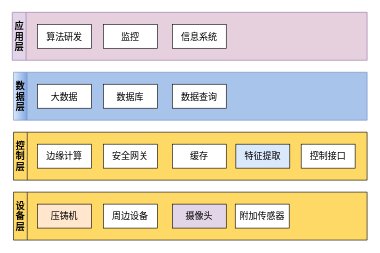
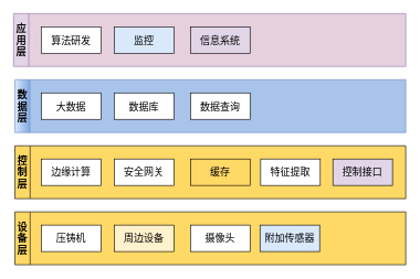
- <mxCell id="18" value="监控" style="whiteSpace=wrap;html=1;fontSize=15;" parent="17" vertex="1"><mxGeometry x="152" y="20" width="90" height="40" as="geometry" /></mxCell>
+ <mxCell id="18" value="监控" style="whiteSpace=wrap;html=1;fontSize=15;fillColor=#dae8fc;" parent="17" vertex="1"><mxGeometry x="152" y="20" width="90" height="40" as="geometry" /></mxCell>
- <mxCell id="20" value="信息系统" style="whiteSpace=wrap;html=1;fontSize=15;" vertex="1" parent="17"><mxGeometry x="267" y="20" width="90" height="40" as="geometry" /></mxCell>
+ <mxCell id="20" value="信息系统" style="whiteSpace=wrap;html=1;fontSize=15;fillColor=#e1d5e7;" vertex="1" parent="17"><mxGeometry x="267" y="20" width="90" height="40" as="geometry" /></mxCell>
- <mxCell id="14" value="缓存" style="whiteSpace=wrap;html=1;fontSize=15;" parent="11" vertex="1"><mxGeometry x="265" y="20" width="90" height="40" as="geometry" /></mxCell>
+ <mxCell id="14" value="缓存" style="whiteSpace=wrap;html=1;fontSize=15;fillColor=#ffd966;" parent="11" vertex="1"><mxGeometry x="265" y="20" width="90" height="40" as="geometry" /></mxCell>
- <mxCell id="15" value="特征提取" style="whiteSpace=wrap;html=1;fontSize=15;fillColor=#dae8fc;" parent="11" vertex="1"><mxGeometry x="371" y="20" width="90" height="40" as="geometry" /></mxCell>
+ <mxCell id="15" value="特征提取" style="whiteSpace=wrap;html=1;fontSize=15;" parent="11" vertex="1"><mxGeometry x="371" y="20" width="90" height="40" as="geometry" /></mxCell>
- <mxCell id="16" value="控制接口" style="whiteSpace=wrap;html=1;fontSize=15;" vertex="1" parent="11"><mxGeometry x="480" y="20" width="90" height="40" as="geometry" /></mxCell>
+ <mxCell id="16" value="控制接口" style="whiteSpace=wrap;html=1;fontSize=15;fillColor=#e1d5e7;" vertex="1" parent="11"><mxGeometry x="480" y="20" width="90" height="40" as="geometry" /></mxCell>
- <mxCell id="3" value="压铸机" style="whiteSpace=wrap;html=1;fontSize=15;fillColor=#ffe6cc;" parent="2" vertex="1"><mxGeometry x="40" y="20" width="90" height="40" as="geometry" /></mxCell>
+ <mxCell id="3" value="压铸机" style="whiteSpace=wrap;html=1;fontSize=15;" parent="2" vertex="1"><mxGeometry x="40" y="20" width="90" height="40" as="geometry" /></mxCell>
- <mxCell id="4" value="周边设备" style="whiteSpace=wrap;html=1;fontSize=15;" parent="2" vertex="1"><mxGeometry x="150" y="20" width="90" height="40" as="geometry" /></mxCell>
+ <mxCell id="4" value="周边设备" style="whiteSpace=wrap;html=1;fontSize=15;fillColor=#fff2cc;" parent="2" vertex="1"><mxGeometry x="150" y="20" width="90" height="40" as="geometry" /></mxCell>
- <mxCell id="5" value="摄像头" style="whiteSpace=wrap;html=1;fontSize=15;fillColor=#e1d5e7;" parent="2" vertex="1"><mxGeometry x="265" y="20" width="90" height="40" as="geometry" /></mxCell>
+ <mxCell id="5" value="摄像头" style="whiteSpace=wrap;html=1;fontSize=15;" parent="2" vertex="1"><mxGeometry x="265" y="20" width="90" height="40" as="geometry" /></mxCell>
- <mxCell id="6" value="附加传感器" style="whiteSpace=wrap;html=1;fontSize=15;" parent="2" vertex="1"><mxGeometry x="370" y="20" width="90" height="40" as="geometry" /></mxCell>
+ <mxCell id="6" value="附加传感器" style="whiteSpace=wrap;html=1;fontSize=15;fillColor=#dae8fc;" parent="2" vertex="1"><mxGeometry x="370" y="20" width="90" height="40" as="geometry" /></mxCell>
